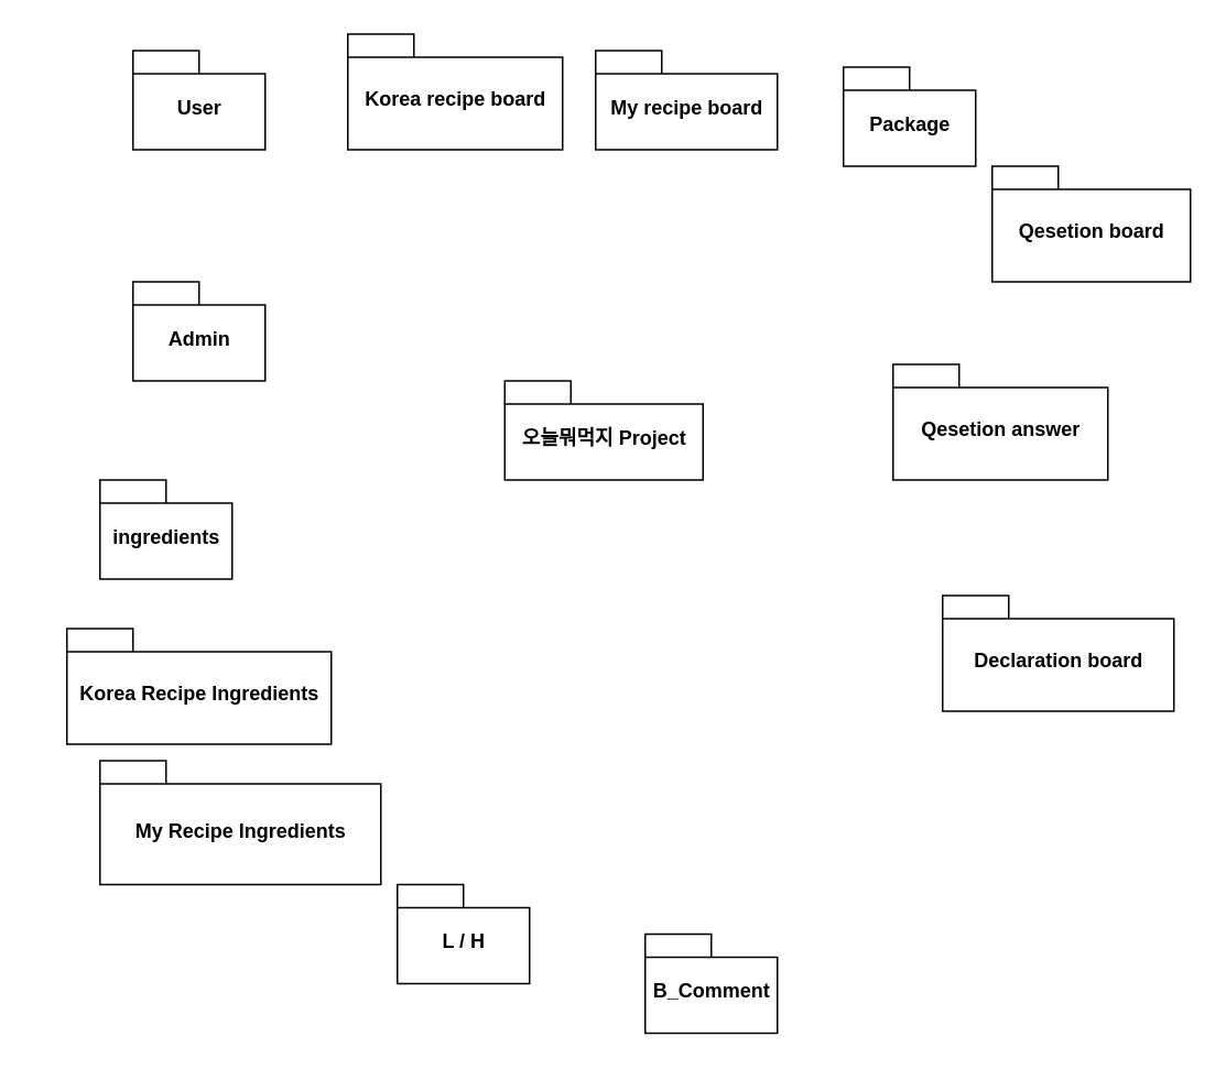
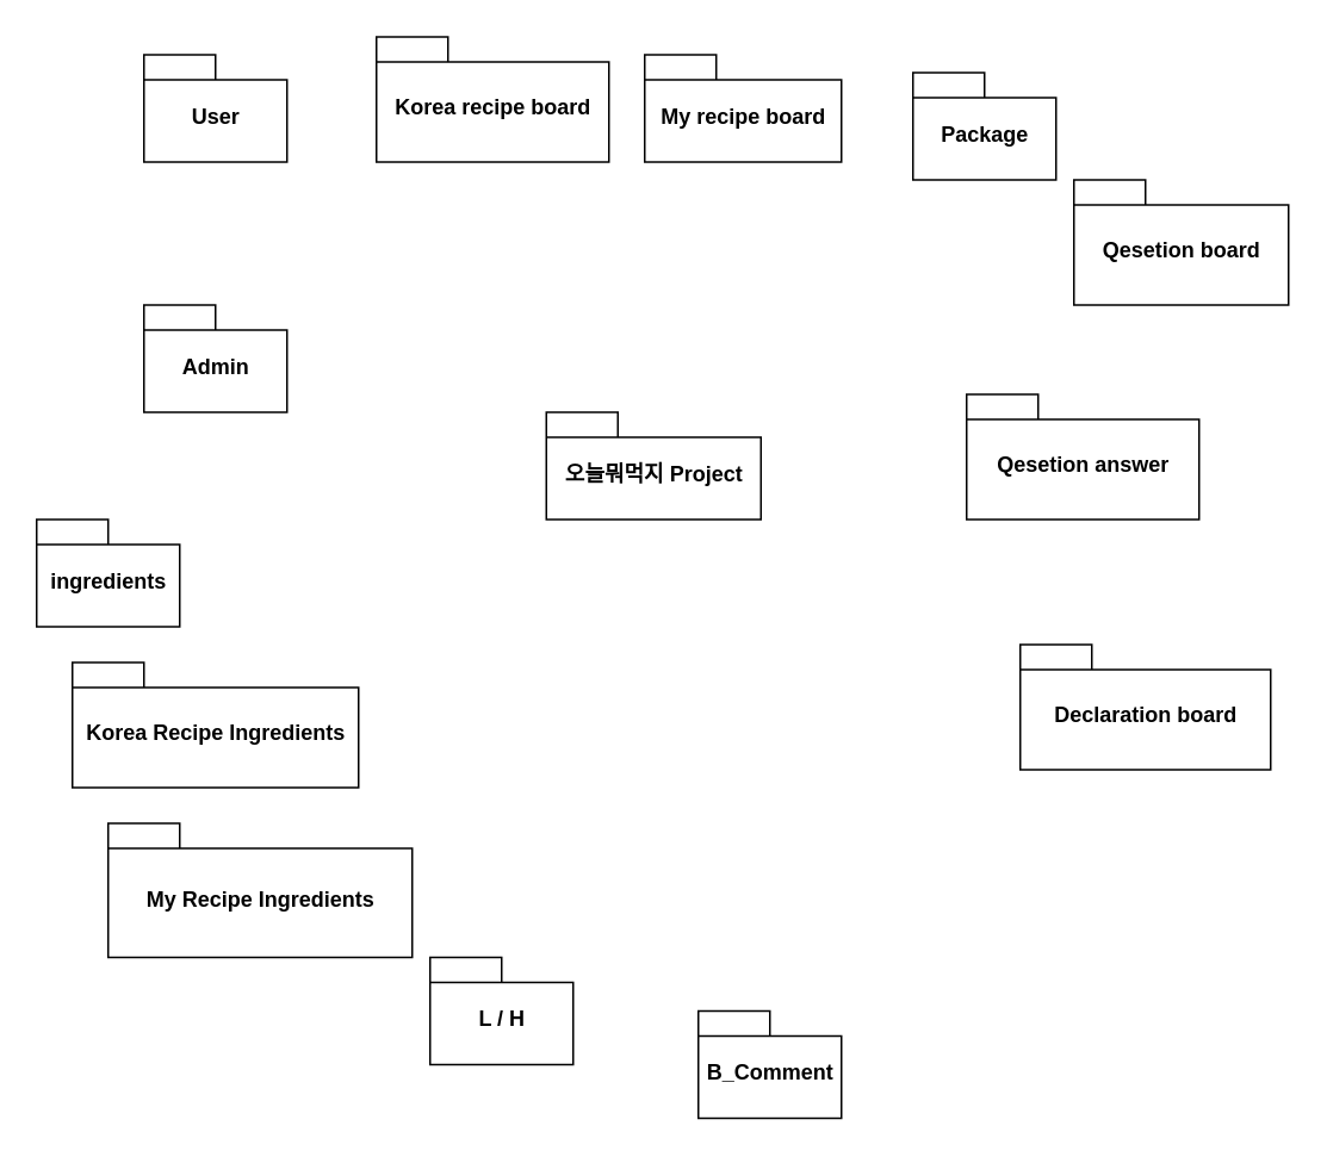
- <mxCell id="5" value="ingredients" style="shape=folder;fontStyle=1;spacingTop=10;tabWidth=40;tabHeight=14;tabPosition=left;html=1;" vertex="1" parent="1"><mxGeometry x="60" y="290" width="80" height="60" as="geometry" /></mxCell>
+ <mxCell id="5" value="ingredients" style="shape=folder;fontStyle=1;spacingTop=10;tabWidth=40;tabHeight=14;tabPosition=left;html=1;" vertex="1" parent="1"><mxGeometry x="20" y="290" width="80" height="60" as="geometry" /></mxCell>
- <mxCell id="6" value="Korea Recipe Ingredients" style="shape=folder;fontStyle=1;spacingTop=10;tabWidth=40;tabHeight=14;tabPosition=left;html=1;" vertex="1" parent="1"><mxGeometry x="40" y="380" width="160" height="70" as="geometry" /></mxCell>
+ <mxCell id="6" value="Korea Recipe Ingredients" style="shape=folder;fontStyle=1;spacingTop=10;tabWidth=40;tabHeight=14;tabPosition=left;html=1;" vertex="1" parent="1"><mxGeometry x="40" y="370" width="160" height="70" as="geometry" /></mxCell>
